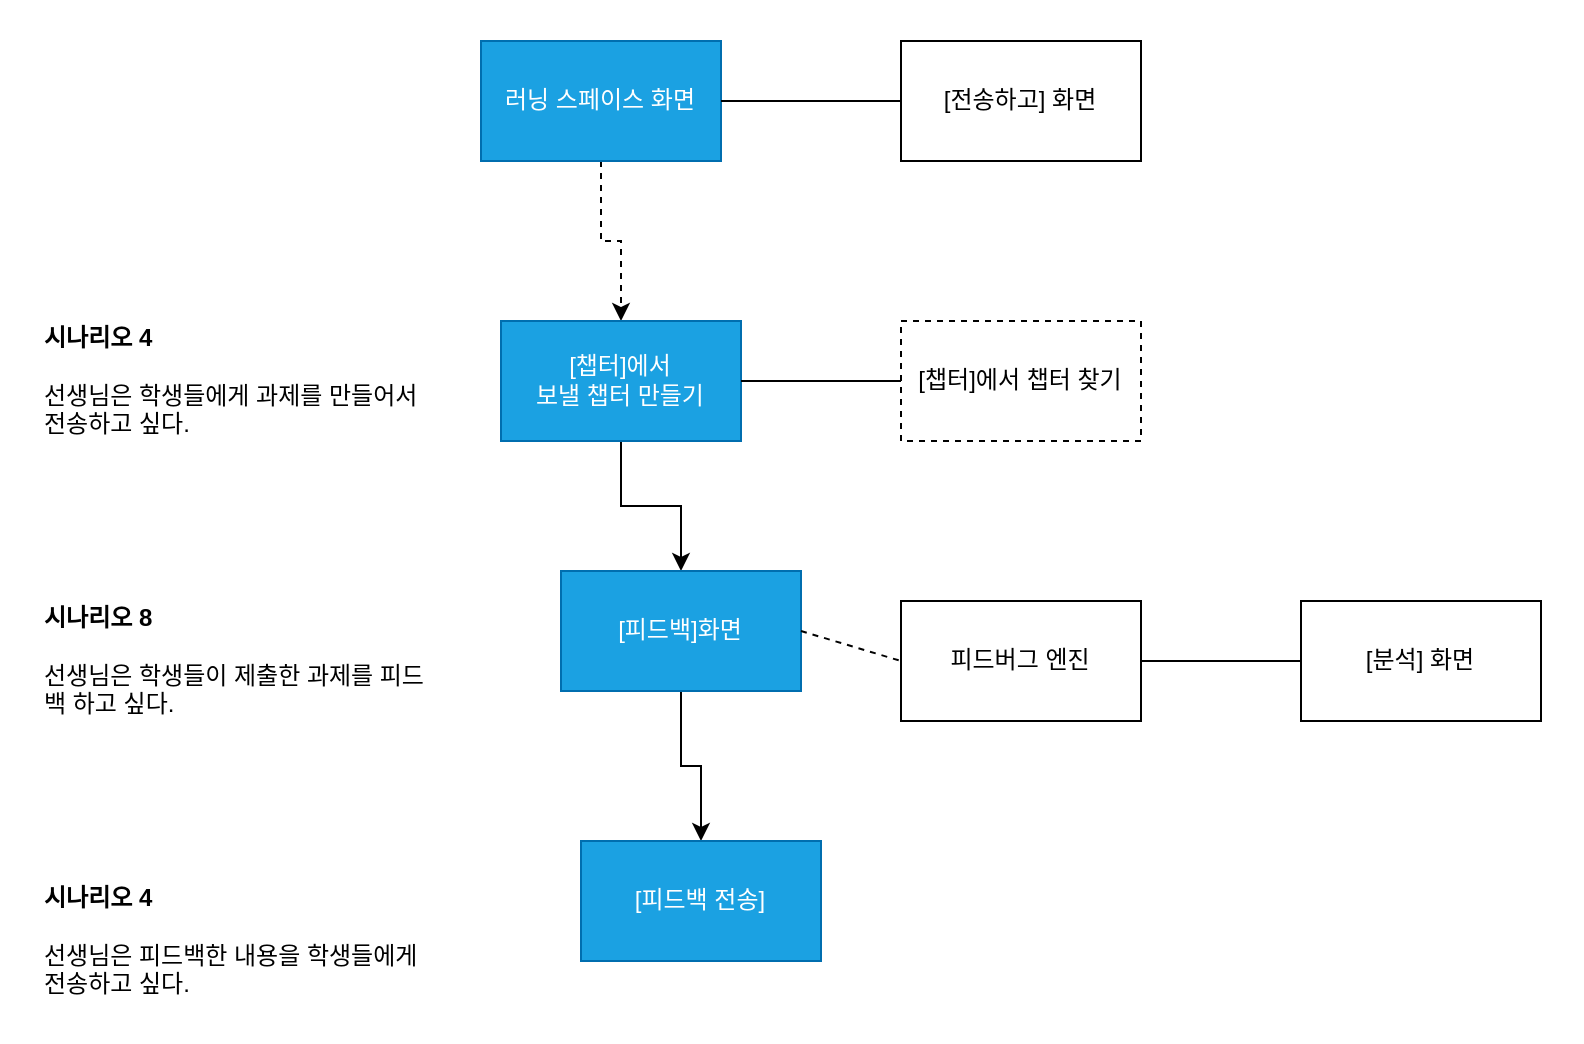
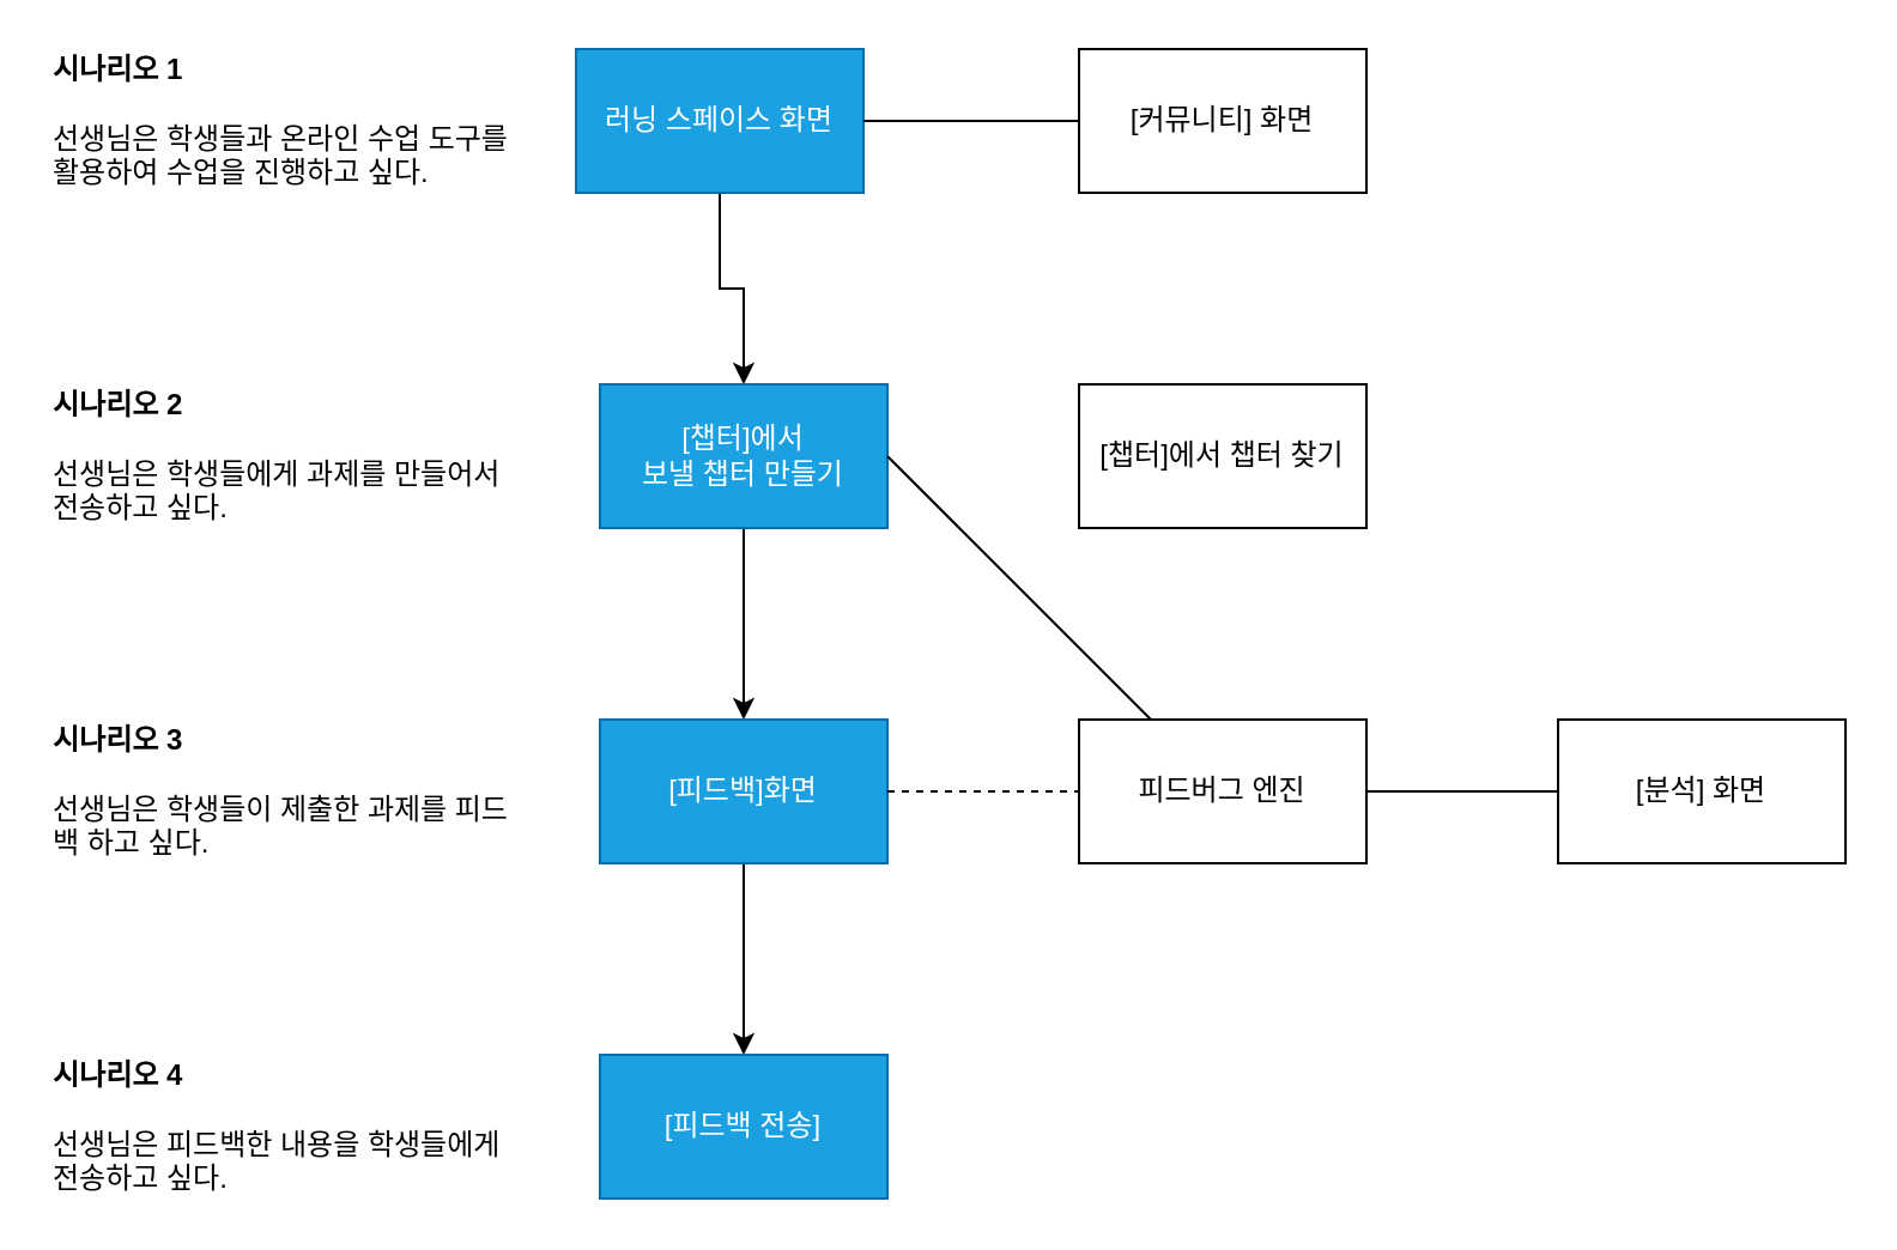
+ <mxCell id="12" value="&lt;div style=&quot;&quot;&gt;&lt;span style=&quot;background-color: initial;&quot;&gt;&lt;b&gt;시나리오 1&lt;/b&gt;&lt;br&gt;&lt;br&gt;선생님은 학생들과 온라인 수업 도구를 활용하여 수업을 진행하고 싶다.&lt;/span&gt;&lt;/div&gt;" style="text;html=1;strokeColor=none;fillColor=none;align=left;verticalAlign=middle;whiteSpace=wrap;rounded=0;" vertex="1" parent="1"><mxGeometry x="20" y="20" width="200" height="60" as="geometry" /></mxCell>
- <mxCell id="11" value="[전송하고] 화면" style="whiteSpace=wrap;html=1;rounded=0;" vertex="1" parent="1"><mxGeometry x="450" y="20" width="120" height="60" as="geometry" /></mxCell>
+ <mxCell id="11" value="[커뮤니티] 화면" style="whiteSpace=wrap;html=1;rounded=0;" vertex="1" parent="1"><mxGeometry x="450" y="20" width="120" height="60" as="geometry" /></mxCell>
- <mxCell id="2" value="" style="edgeStyle=orthogonalEdgeStyle;rounded=0;orthogonalLoop=1;jettySize=auto;html=1;dashed=1;" edge="1" parent="1" source="3" target="5"><mxGeometry relative="1" as="geometry" /></mxCell>
+ <mxCell id="2" value="" style="edgeStyle=orthogonalEdgeStyle;rounded=0;orthogonalLoop=1;jettySize=auto;html=1;" edge="1" parent="1" source="3" target="5"><mxGeometry relative="1" as="geometry" /></mxCell>
- <mxCell id="13" value="&lt;div style=&quot;&quot;&gt;&lt;span style=&quot;background-color: initial;&quot;&gt;&lt;b&gt;시나리오 4&lt;/b&gt;&lt;br&gt;&lt;br&gt;선생님은 학생들에게 과제를 만들어서 전송하고 싶다.&lt;/span&gt;&lt;/div&gt;" style="text;html=1;strokeColor=none;fillColor=none;align=left;verticalAlign=middle;whiteSpace=wrap;rounded=0;" vertex="1" parent="1"><mxGeometry x="20" y="160" width="200" height="60" as="geometry" /></mxCell>
+ <mxCell id="13" value="&lt;div style=&quot;&quot;&gt;&lt;span style=&quot;background-color: initial;&quot;&gt;&lt;b&gt;시나리오 2&lt;/b&gt;&lt;br&gt;&lt;br&gt;선생님은 학생들에게 과제를 만들어서 전송하고 싶다.&lt;/span&gt;&lt;/div&gt;" style="text;html=1;strokeColor=none;fillColor=none;align=left;verticalAlign=middle;whiteSpace=wrap;rounded=0;" vertex="1" parent="1"><mxGeometry x="20" y="160" width="200" height="60" as="geometry" /></mxCell>
- <mxCell id="15" value="" style="endArrow=none;html=1;rounded=0;entryX=0;entryY=0.5;entryDx=0;entryDy=0;exitX=1;exitY=0.5;exitDx=0;exitDy=0;" edge="1" parent="1" source="5" target="6"><mxGeometry width="50" height="50" relative="1" as="geometry"><mxPoint x="270" y="370" as="sourcePoint" /><mxPoint x="320" y="320" as="targetPoint" /></mxGeometry></mxCell>
+ <mxCell id="15" value="" style="endArrow=none;html=1;rounded=0;exitX=1;exitY=0.5;exitDx=0;exitDy=0;" edge="1" parent="1" source="5" target="10"><mxGeometry width="50" height="50" relative="1" as="geometry"><mxPoint x="270" y="370" as="sourcePoint" /><mxPoint x="320" y="320" as="targetPoint" /></mxGeometry></mxCell>
- <mxCell id="6" value="[챕터]에서 챕터 찾기" style="whiteSpace=wrap;html=1;rounded=0;dashed=1;" vertex="1" parent="1"><mxGeometry x="450" y="160" width="120" height="60" as="geometry" /></mxCell>
+ <mxCell id="6" value="[챕터]에서 챕터 찾기" style="whiteSpace=wrap;html=1;rounded=0;" vertex="1" parent="1"><mxGeometry x="450" y="160" width="120" height="60" as="geometry" /></mxCell>
- <mxCell id="8" value="[피드백]화면" style="whiteSpace=wrap;html=1;rounded=0;fillColor=#1ba1e2;strokeColor=#006EAF;fontColor=#ffffff;" vertex="1" parent="1"><mxGeometry x="280" y="285" width="120" height="60" as="geometry" /></mxCell>
+ <mxCell id="8" value="[피드백]화면" style="whiteSpace=wrap;html=1;rounded=0;fillColor=#1ba1e2;strokeColor=#006EAF;fontColor=#ffffff;" vertex="1" parent="1"><mxGeometry x="250" y="300" width="120" height="60" as="geometry" /></mxCell>
- <mxCell id="17" value="&lt;div style=&quot;&quot;&gt;&lt;span style=&quot;background-color: initial;&quot;&gt;&lt;b&gt;시나리오 8&lt;/b&gt;&lt;br&gt;&lt;br&gt;선생님은 학생들이 제출한 과제를 피드백 하고 싶다.&lt;/span&gt;&lt;/div&gt;" style="text;html=1;strokeColor=none;fillColor=none;align=left;verticalAlign=middle;whiteSpace=wrap;rounded=0;" vertex="1" parent="1"><mxGeometry x="20" y="300" width="200" height="60" as="geometry" /></mxCell>
+ <mxCell id="17" value="&lt;div style=&quot;&quot;&gt;&lt;span style=&quot;background-color: initial;&quot;&gt;&lt;b&gt;시나리오 3&lt;/b&gt;&lt;br&gt;&lt;br&gt;선생님은 학생들이 제출한 과제를 피드백 하고 싶다.&lt;/span&gt;&lt;/div&gt;" style="text;html=1;strokeColor=none;fillColor=none;align=left;verticalAlign=middle;whiteSpace=wrap;rounded=0;" vertex="1" parent="1"><mxGeometry x="20" y="300" width="200" height="60" as="geometry" /></mxCell>
- <mxCell id="9" value="[피드백 전송]" style="whiteSpace=wrap;html=1;rounded=0;fillColor=#1ba1e2;strokeColor=#006EAF;fontColor=#ffffff;" vertex="1" parent="1"><mxGeometry x="290" y="420" width="120" height="60" as="geometry" /></mxCell>
+ <mxCell id="9" value="[피드백 전송]" style="whiteSpace=wrap;html=1;rounded=0;fillColor=#1ba1e2;strokeColor=#006EAF;fontColor=#ffffff;" vertex="1" parent="1"><mxGeometry x="250" y="440" width="120" height="60" as="geometry" /></mxCell>
